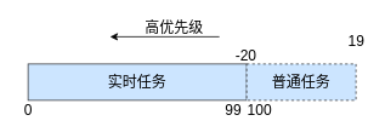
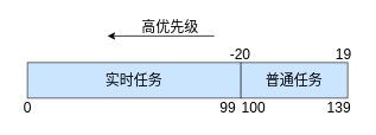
- <mxCell id="8" value="19" style="text;html=1;align=center;verticalAlign=middle;resizable=0;points=[];autosize=1;fontSize=16;" vertex="1" parent="1"><mxGeometry x="375" y="35" width="30" height="20" as="geometry" /></mxCell>
+ <mxCell id="8" value="19" style="text;html=1;align=center;verticalAlign=middle;resizable=0;points=[];autosize=1;fontSize=16;" vertex="1" parent="1"><mxGeometry x="370" y="50" width="30" height="20" as="geometry" /></mxCell>
- <mxCell id="3" value="普通任务" style="rounded=0;whiteSpace=wrap;html=1;fontSize=16;fillColor=#cce5ff;strokeColor=#36393d;dashed=1;" vertex="1" parent="1"><mxGeometry x="270" y="70" width="120" height="40" as="geometry" /></mxCell>
+ <mxCell id="3" value="普通任务" style="rounded=0;whiteSpace=wrap;html=1;fontSize=16;fillColor=#cce5ff;strokeColor=#36393d;" vertex="1" parent="1"><mxGeometry x="270" y="70" width="120" height="40" as="geometry" /></mxCell>
+ <mxCell id="6" value="139" style="text;html=1;align=center;verticalAlign=middle;resizable=0;points=[];autosize=1;fontSize=16;" vertex="1" parent="1"><mxGeometry x="360" y="110" width="40" height="20" as="geometry" /></mxCell>
